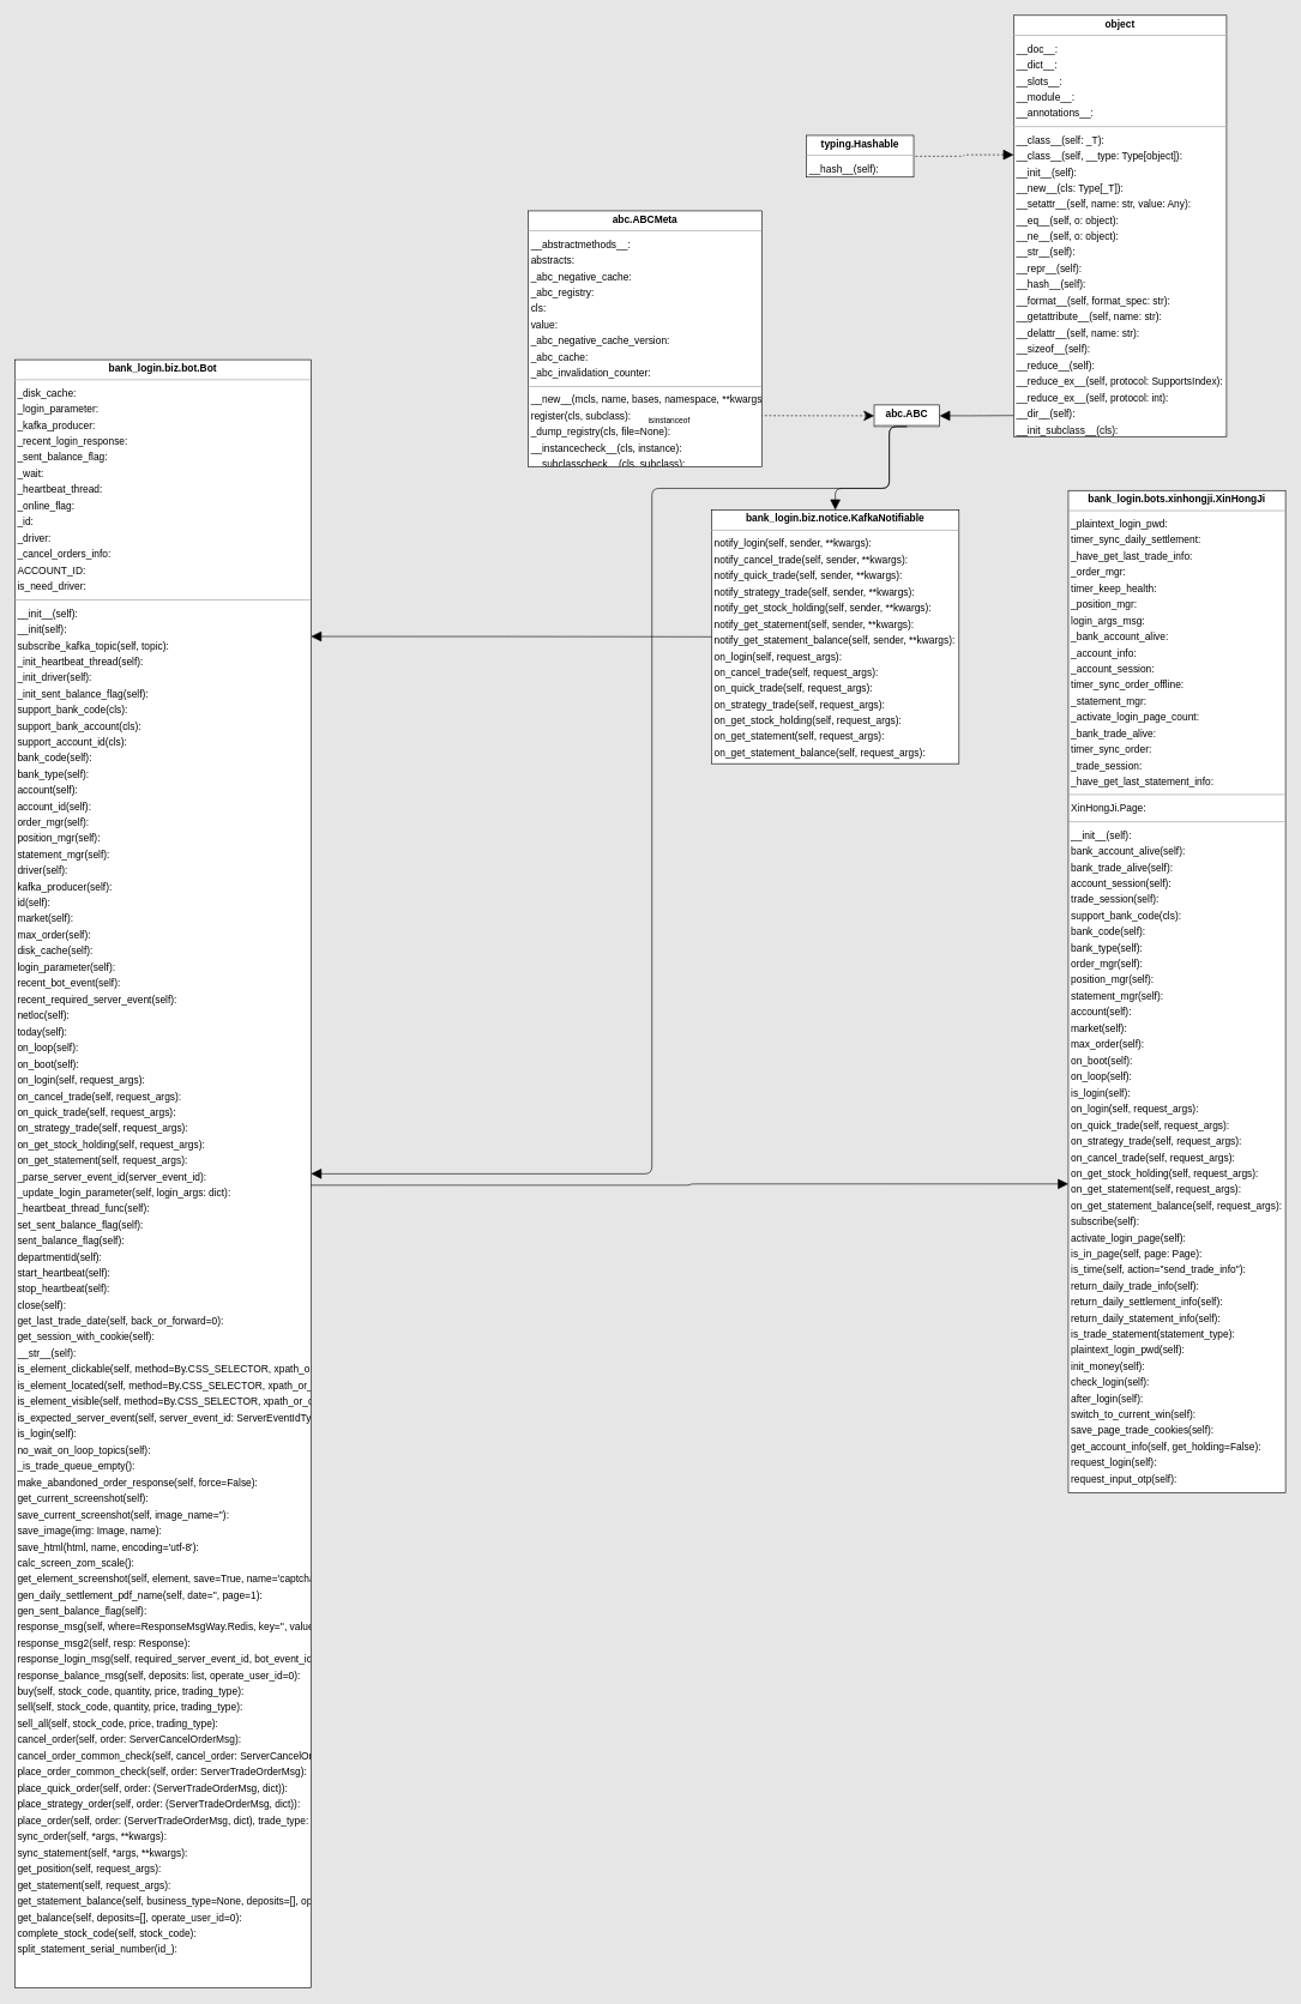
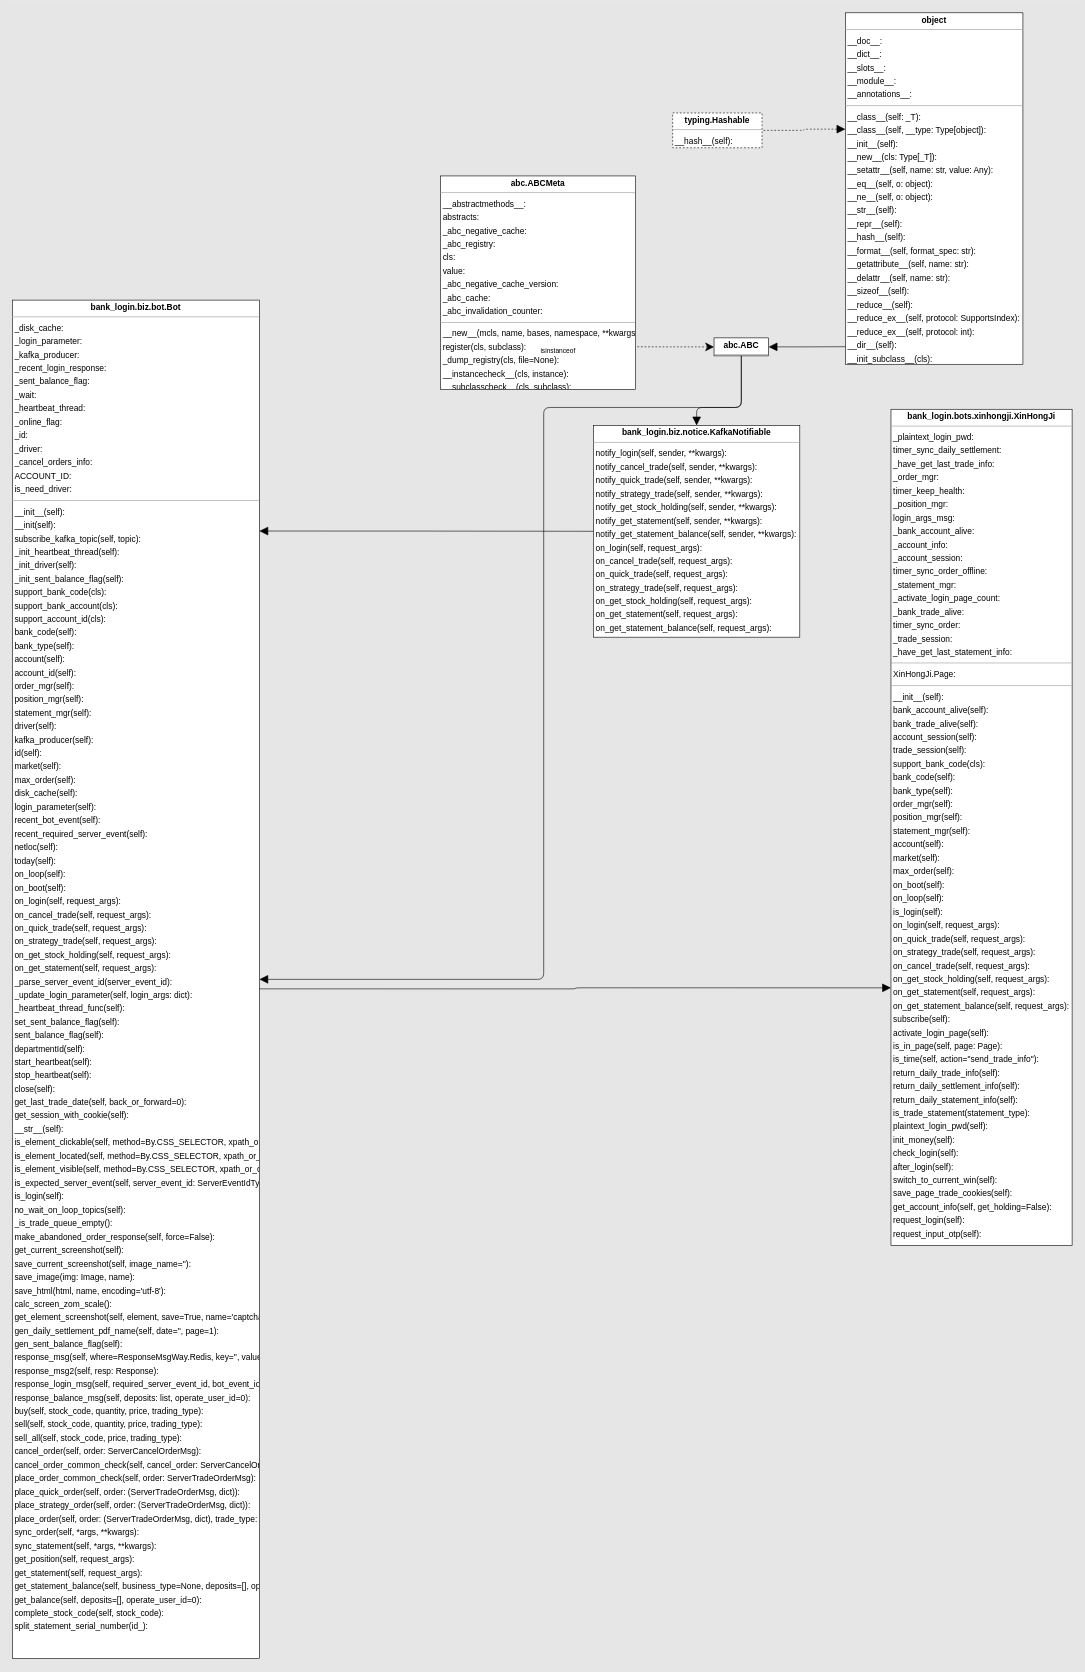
- <mxCell id="8" value="&lt;p style=&quot;margin:0px;margin-top:4px;text-align:center;&quot;&gt;&lt;b&gt;typing.Hashable&lt;/b&gt;&lt;/p&gt;&lt;hr size=&quot;1&quot;/&gt;&lt;p style=&quot;margin:0 0 0 4px;line-height:1.6;&quot;&gt; __hash__(self): &lt;/p&gt;" style="verticalAlign=top;align=left;overflow=fill;fontSize=14;fontFamily=Helvetica;html=1;rounded=0;shadow=0;comic=0;labelBackgroundColor=none;strokeWidth=1;" parent="1" vertex="1"><mxGeometry x="1121" y="187" width="149" height="58" as="geometry" /></mxCell>
+ <mxCell id="8" value="&lt;p style=&quot;margin:0px;margin-top:4px;text-align:center;&quot;&gt;&lt;b&gt;typing.Hashable&lt;/b&gt;&lt;/p&gt;&lt;hr size=&quot;1&quot;/&gt;&lt;p style=&quot;margin:0 0 0 4px;line-height:1.6;&quot;&gt; __hash__(self): &lt;/p&gt;" style="verticalAlign=top;align=left;overflow=fill;fontSize=14;fontFamily=Helvetica;html=1;rounded=0;shadow=0;comic=0;labelBackgroundColor=none;strokeWidth=1;dashed=1;" parent="1" vertex="1"><mxGeometry x="1121" y="187" width="149" height="58" as="geometry" /></mxCell>
- <mxCell id="2" value="&lt;p style=&quot;margin:0px;margin-top:4px;text-align:center;&quot;&gt;&lt;b&gt;abc.ABC&lt;/b&gt;&lt;/p&gt;&lt;hr size=&quot;1&quot;/&gt;" style="verticalAlign=top;align=left;overflow=fill;fontSize=14;fontFamily=Helvetica;html=1;rounded=0;shadow=0;comic=0;labelBackgroundColor=none;strokeWidth=1;" parent="1" vertex="1"><mxGeometry x="1215" y="562" width="91" height="30" as="geometry" /></mxCell>
+ <mxCell id="2" value="&lt;p style=&quot;margin:0px;margin-top:4px;text-align:center;&quot;&gt;&lt;b&gt;abc.ABC&lt;/b&gt;&lt;/p&gt;&lt;hr size=&quot;1&quot;/&gt;" style="verticalAlign=top;align=left;overflow=fill;fontSize=14;fontFamily=Helvetica;html=1;rounded=0;shadow=0;comic=0;labelBackgroundColor=none;strokeWidth=1;" parent="1" vertex="1"><mxGeometry x="1190" y="562" width="91" height="30" as="geometry" /></mxCell>
